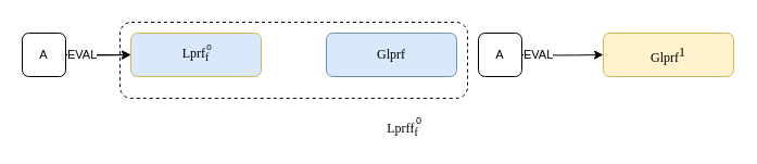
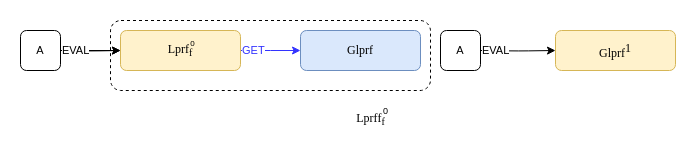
- <mxCell id="6" value="&lt;font face=&quot;Georgia&quot; style=&quot;font-size: 12px&quot;&gt;&lt;font style=&quot;font-size: 12px&quot;&gt;Lprf&lt;/font&gt;&lt;sub&gt;f&lt;/sub&gt;&lt;/font&gt;" style="rounded=1;whiteSpace=wrap;html=1;fillColor=#dae8fc;strokeColor=#d6b656;" parent="1" vertex="1"><mxGeometry x="120" y="30" width="120" height="40" as="geometry" /></mxCell>
+ <mxCell id="6" value="&lt;font face=&quot;Georgia&quot; style=&quot;font-size: 12px&quot;&gt;&lt;font style=&quot;font-size: 12px&quot;&gt;Lprf&lt;/font&gt;&lt;sub&gt;f&lt;/sub&gt;&lt;/font&gt;" style="rounded=1;whiteSpace=wrap;html=1;fillColor=#fff2cc;strokeColor=#d6b656;" parent="1" vertex="1"><mxGeometry x="120" y="30" width="120" height="40" as="geometry" /></mxCell>
+ <mxCell id="2" value="GET" style="edgeStyle=orthogonalEdgeStyle;rounded=1;orthogonalLoop=1;jettySize=auto;html=1;exitX=1;exitY=0.5;exitDx=0;exitDy=0;entryX=0;entryY=0.5;entryDx=0;entryDy=0;strokeColor=#3333FF;fontSize=11;fontColor=#3333FF;align=left;" parent="1" source="6" target="7" edge="1"><mxGeometry x="-0.333" y="-20" relative="1" as="geometry"><Array as="points"><mxPoint x="260" y="50" /><mxPoint x="260" y="50" /></Array><mxPoint x="-20" y="-20" as="offset" /></mxGeometry></mxCell>
